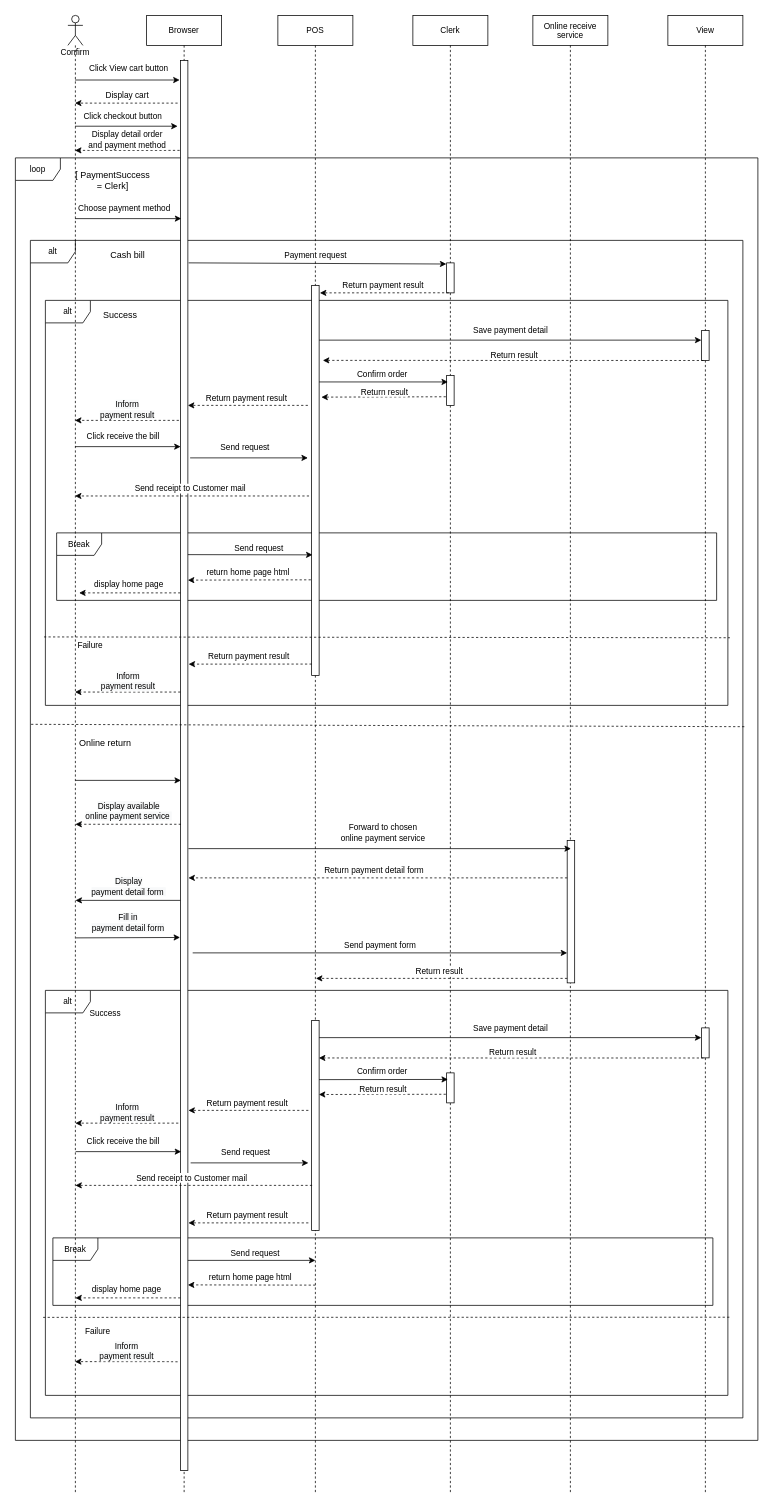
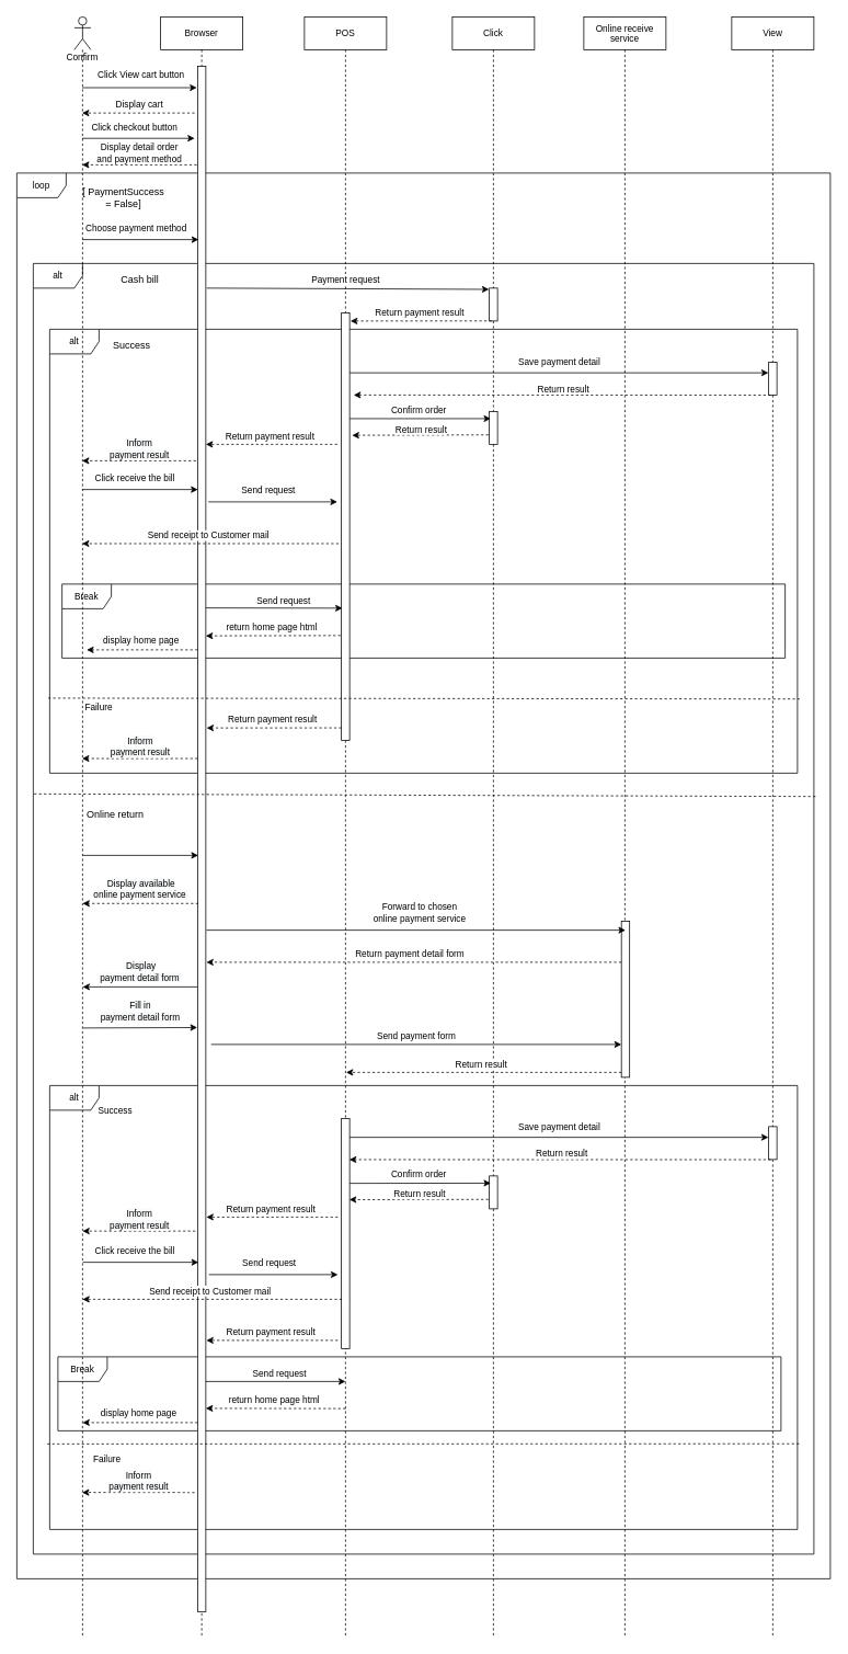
- <mxCell id="14" value="Clerk" style="shape=umlLifeline;perimeter=lifelinePerimeter;container=1;collapsible=0;recursiveResize=0;rounded=0;shadow=0;strokeWidth=1;fontSize=11;fontFamily=Helvetica;" parent="1" vertex="1"><mxGeometry x="550" y="20" width="100" height="1970" as="geometry" /></mxCell>
+ <mxCell id="14" value="Click" style="shape=umlLifeline;perimeter=lifelinePerimeter;container=1;collapsible=0;recursiveResize=0;rounded=0;shadow=0;strokeWidth=1;fontSize=11;fontFamily=Helvetica;" parent="1" vertex="1"><mxGeometry x="550" y="20" width="100" height="1970" as="geometry" /></mxCell>
- <mxCell id="61" value="&lt;font style=&quot;font-size: 12px&quot;&gt;[ PaymentSuccess &lt;br&gt;= Clerk]&lt;/font&gt;" style="text;html=1;strokeColor=none;fillColor=none;align=center;verticalAlign=middle;whiteSpace=wrap;rounded=0;fontSize=11;fontFamily=Helvetica;" parent="1" vertex="1"><mxGeometry x="70" y="230" width="160" height="20" as="geometry" /></mxCell>
+ <mxCell id="61" value="&lt;font style=&quot;font-size: 12px&quot;&gt;[ PaymentSuccess &lt;br&gt;= False]&lt;/font&gt;" style="text;html=1;strokeColor=none;fillColor=none;align=center;verticalAlign=middle;whiteSpace=wrap;rounded=0;fontSize=11;fontFamily=Helvetica;" parent="1" vertex="1"><mxGeometry x="70" y="230" width="160" height="20" as="geometry" /></mxCell>
